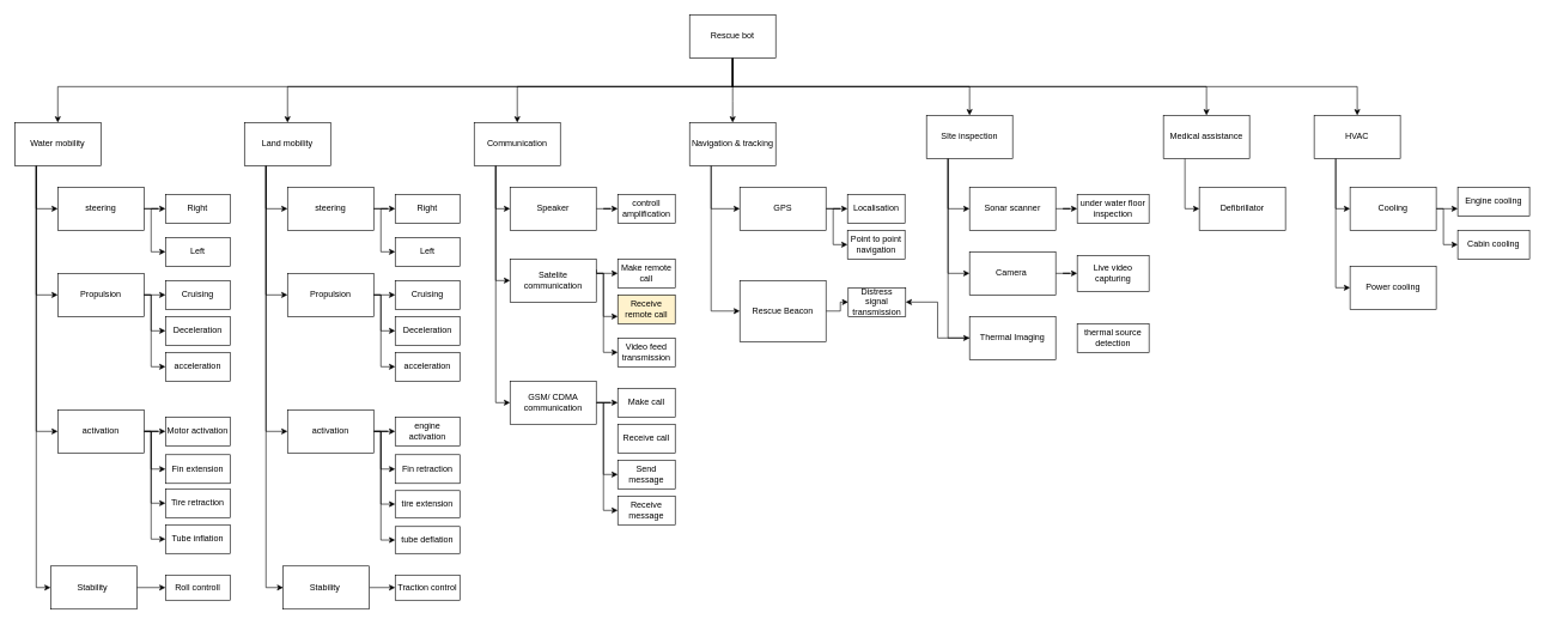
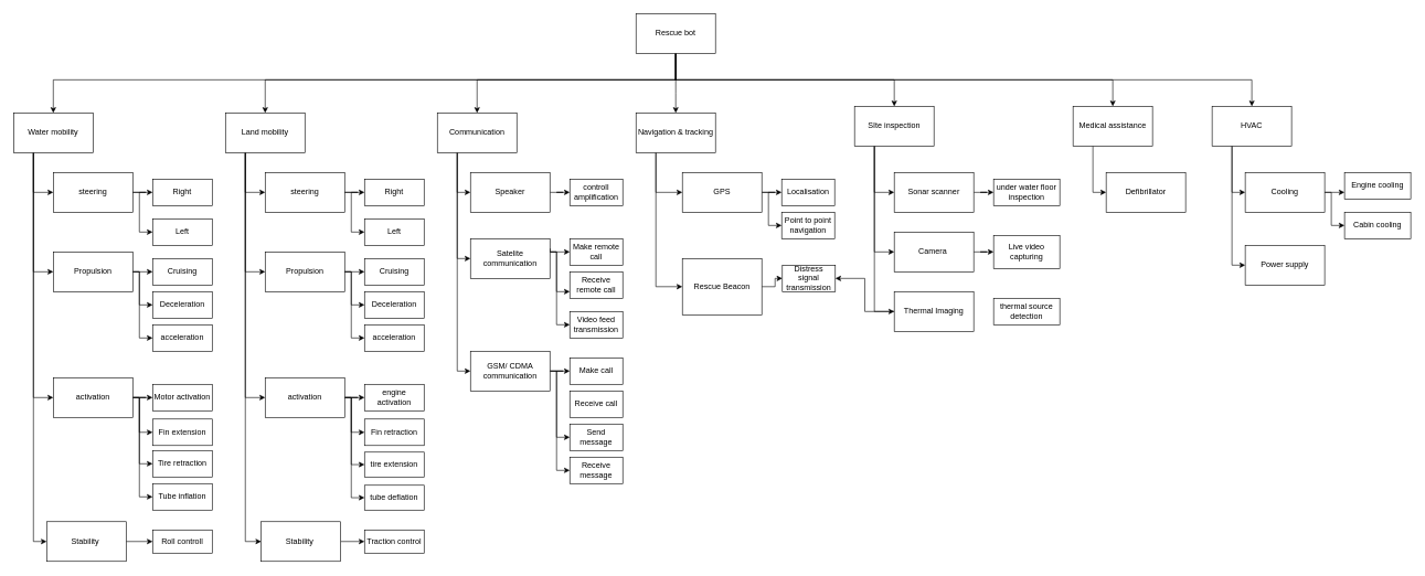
- <mxCell id="125" value="Power cooling" style="rounded=0;whiteSpace=wrap;html=1;" vertex="1" parent="1"><mxGeometry x="1880" y="370" width="120" height="60" as="geometry" /></mxCell>
+ <mxCell id="125" value="Power supply" style="rounded=0;whiteSpace=wrap;html=1;" vertex="1" parent="1"><mxGeometry x="1880" y="370" width="120" height="60" as="geometry" /></mxCell>
- <mxCell id="99" value="Receive remote call" style="rounded=0;whiteSpace=wrap;html=1;fillColor=#fff2cc;" vertex="1" parent="1"><mxGeometry x="860" y="410" width="80" height="40" as="geometry" /></mxCell>
+ <mxCell id="99" value="Receive remote call" style="rounded=0;whiteSpace=wrap;html=1;" vertex="1" parent="1"><mxGeometry x="860" y="410" width="80" height="40" as="geometry" /></mxCell>
